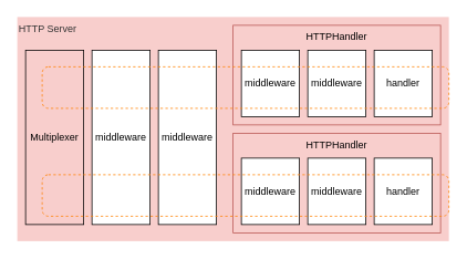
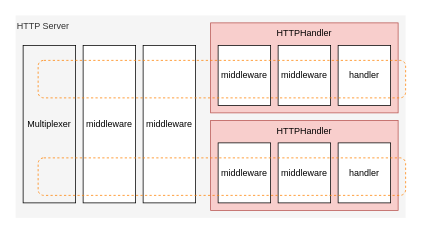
- <mxCell id="2" value="HTTP Server" style="rounded=0;whiteSpace=wrap;html=1;fillColor=#f8cecc;fontColor=#333333;strokeColor=none;verticalAlign=top;align=left;" parent="1" vertex="1"><mxGeometry x="20" y="20" width="520" height="270" as="geometry" /></mxCell>
+ <mxCell id="2" value="HTTP Server" style="rounded=0;whiteSpace=wrap;html=1;fillColor=#f5f5f5;fontColor=#333333;strokeColor=none;verticalAlign=top;align=left;" parent="1" vertex="1"><mxGeometry x="20" y="20" width="520" height="270" as="geometry" /></mxCell>
